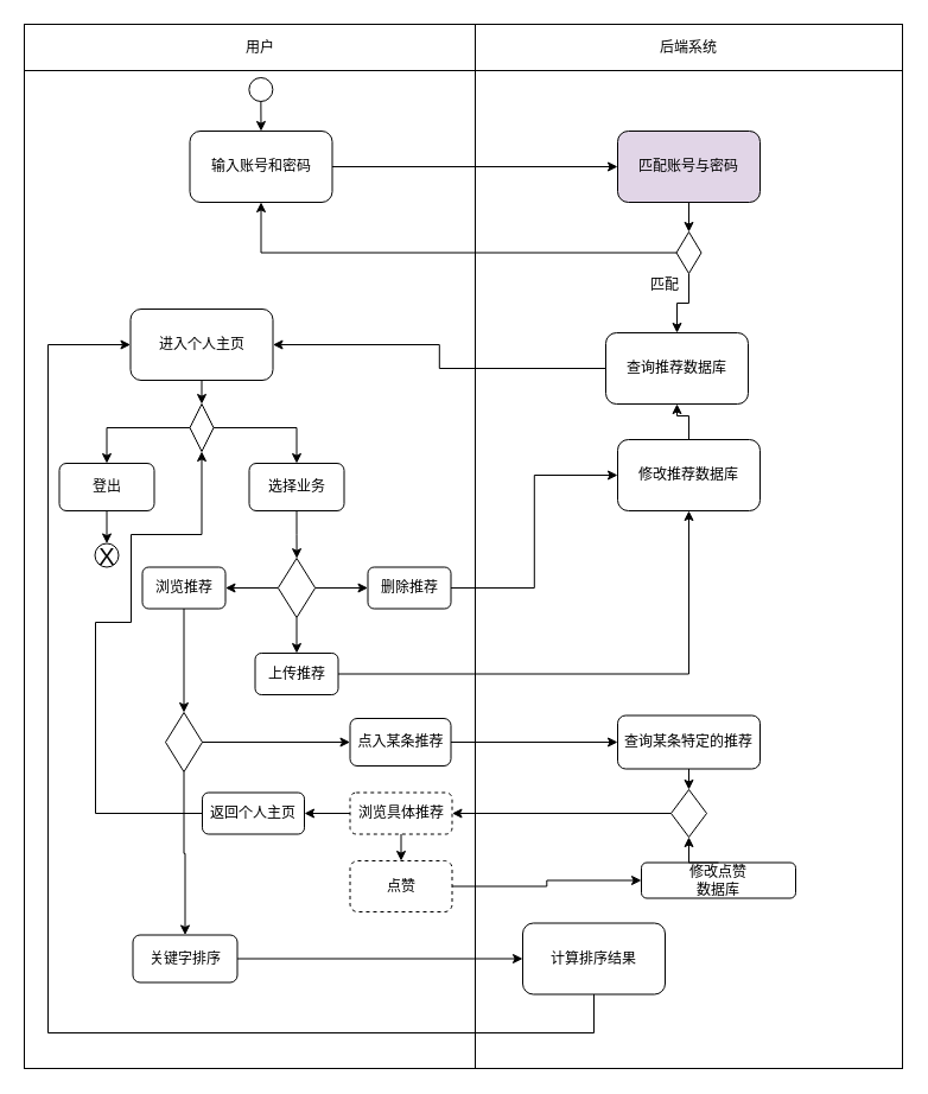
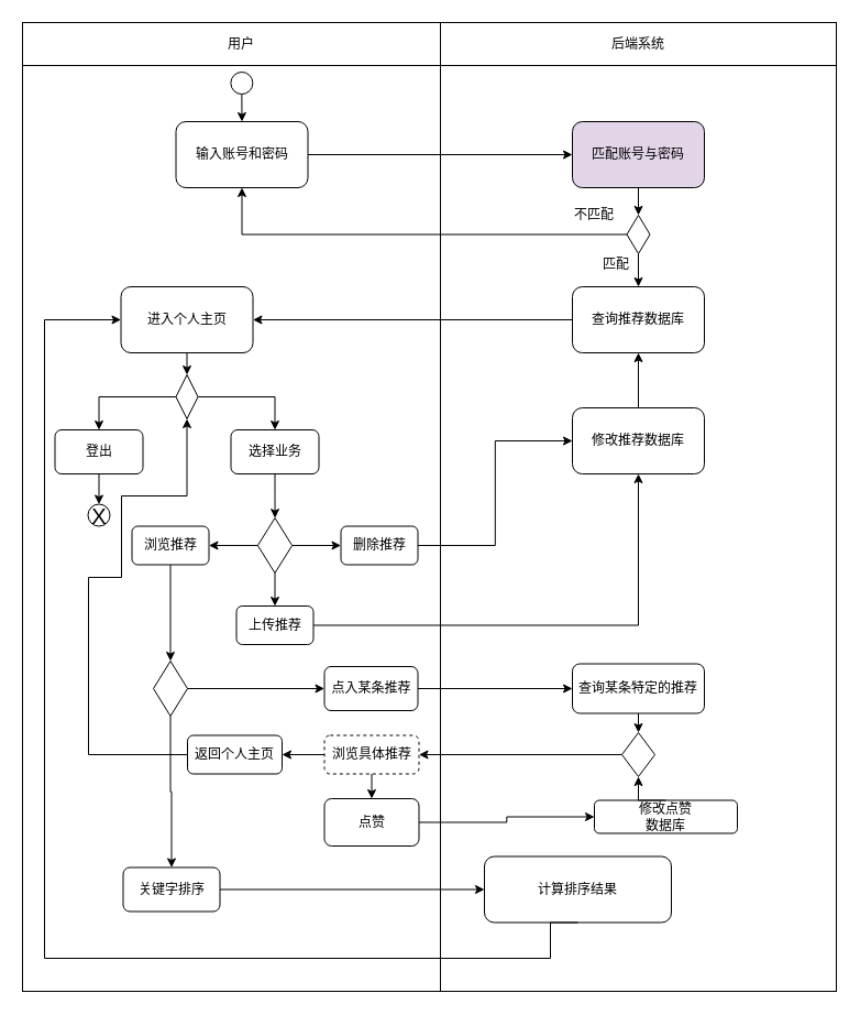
+ <mxCell id="12" value="不匹配" style="text;html=1;strokeColor=none;fillColor=none;align=center;verticalAlign=middle;whiteSpace=wrap;rounded=0;" parent="1" vertex="1"><mxGeometry x="520" y="185" width="40" height="20" as="geometry" /></mxCell>
- <mxCell id="31" value="查询推荐数据库" style="rounded=1;whiteSpace=wrap;html=1;" parent="1" vertex="1"><mxGeometry x="510" y="280" width="120" height="60" as="geometry" /></mxCell>
+ <mxCell id="31" value="查询推荐数据库" style="rounded=1;whiteSpace=wrap;html=1;" parent="1" vertex="1"><mxGeometry x="520" y="260" width="120" height="60" as="geometry" /></mxCell>
- <mxCell id="59" value="点赞" style="rounded=1;whiteSpace=wrap;html=1;fillColor=none;gradientColor=#ffffff;dashed=1;" parent="1" vertex="1"><mxGeometry x="294.5" y="725" width="86" height="43" as="geometry" /></mxCell>
+ <mxCell id="59" value="点赞" style="rounded=1;whiteSpace=wrap;html=1;fillColor=none;gradientColor=#ffffff;" parent="1" vertex="1"><mxGeometry x="294.5" y="725" width="86" height="43" as="geometry" /></mxCell>
- <mxCell id="50" value="计算排序结果" style="rounded=1;whiteSpace=wrap;html=1;fillColor=none;gradientColor=#ffffff;" parent="1" vertex="1"><mxGeometry x="440" y="777.5" width="120" height="60" as="geometry" /></mxCell>
+ <mxCell id="50" value="计算排序结果" style="rounded=1;whiteSpace=wrap;html=1;fillColor=none;gradientColor=#ffffff;" parent="1" vertex="1"><mxGeometry x="440" y="777.5" width="170" height="60" as="geometry" /></mxCell>
